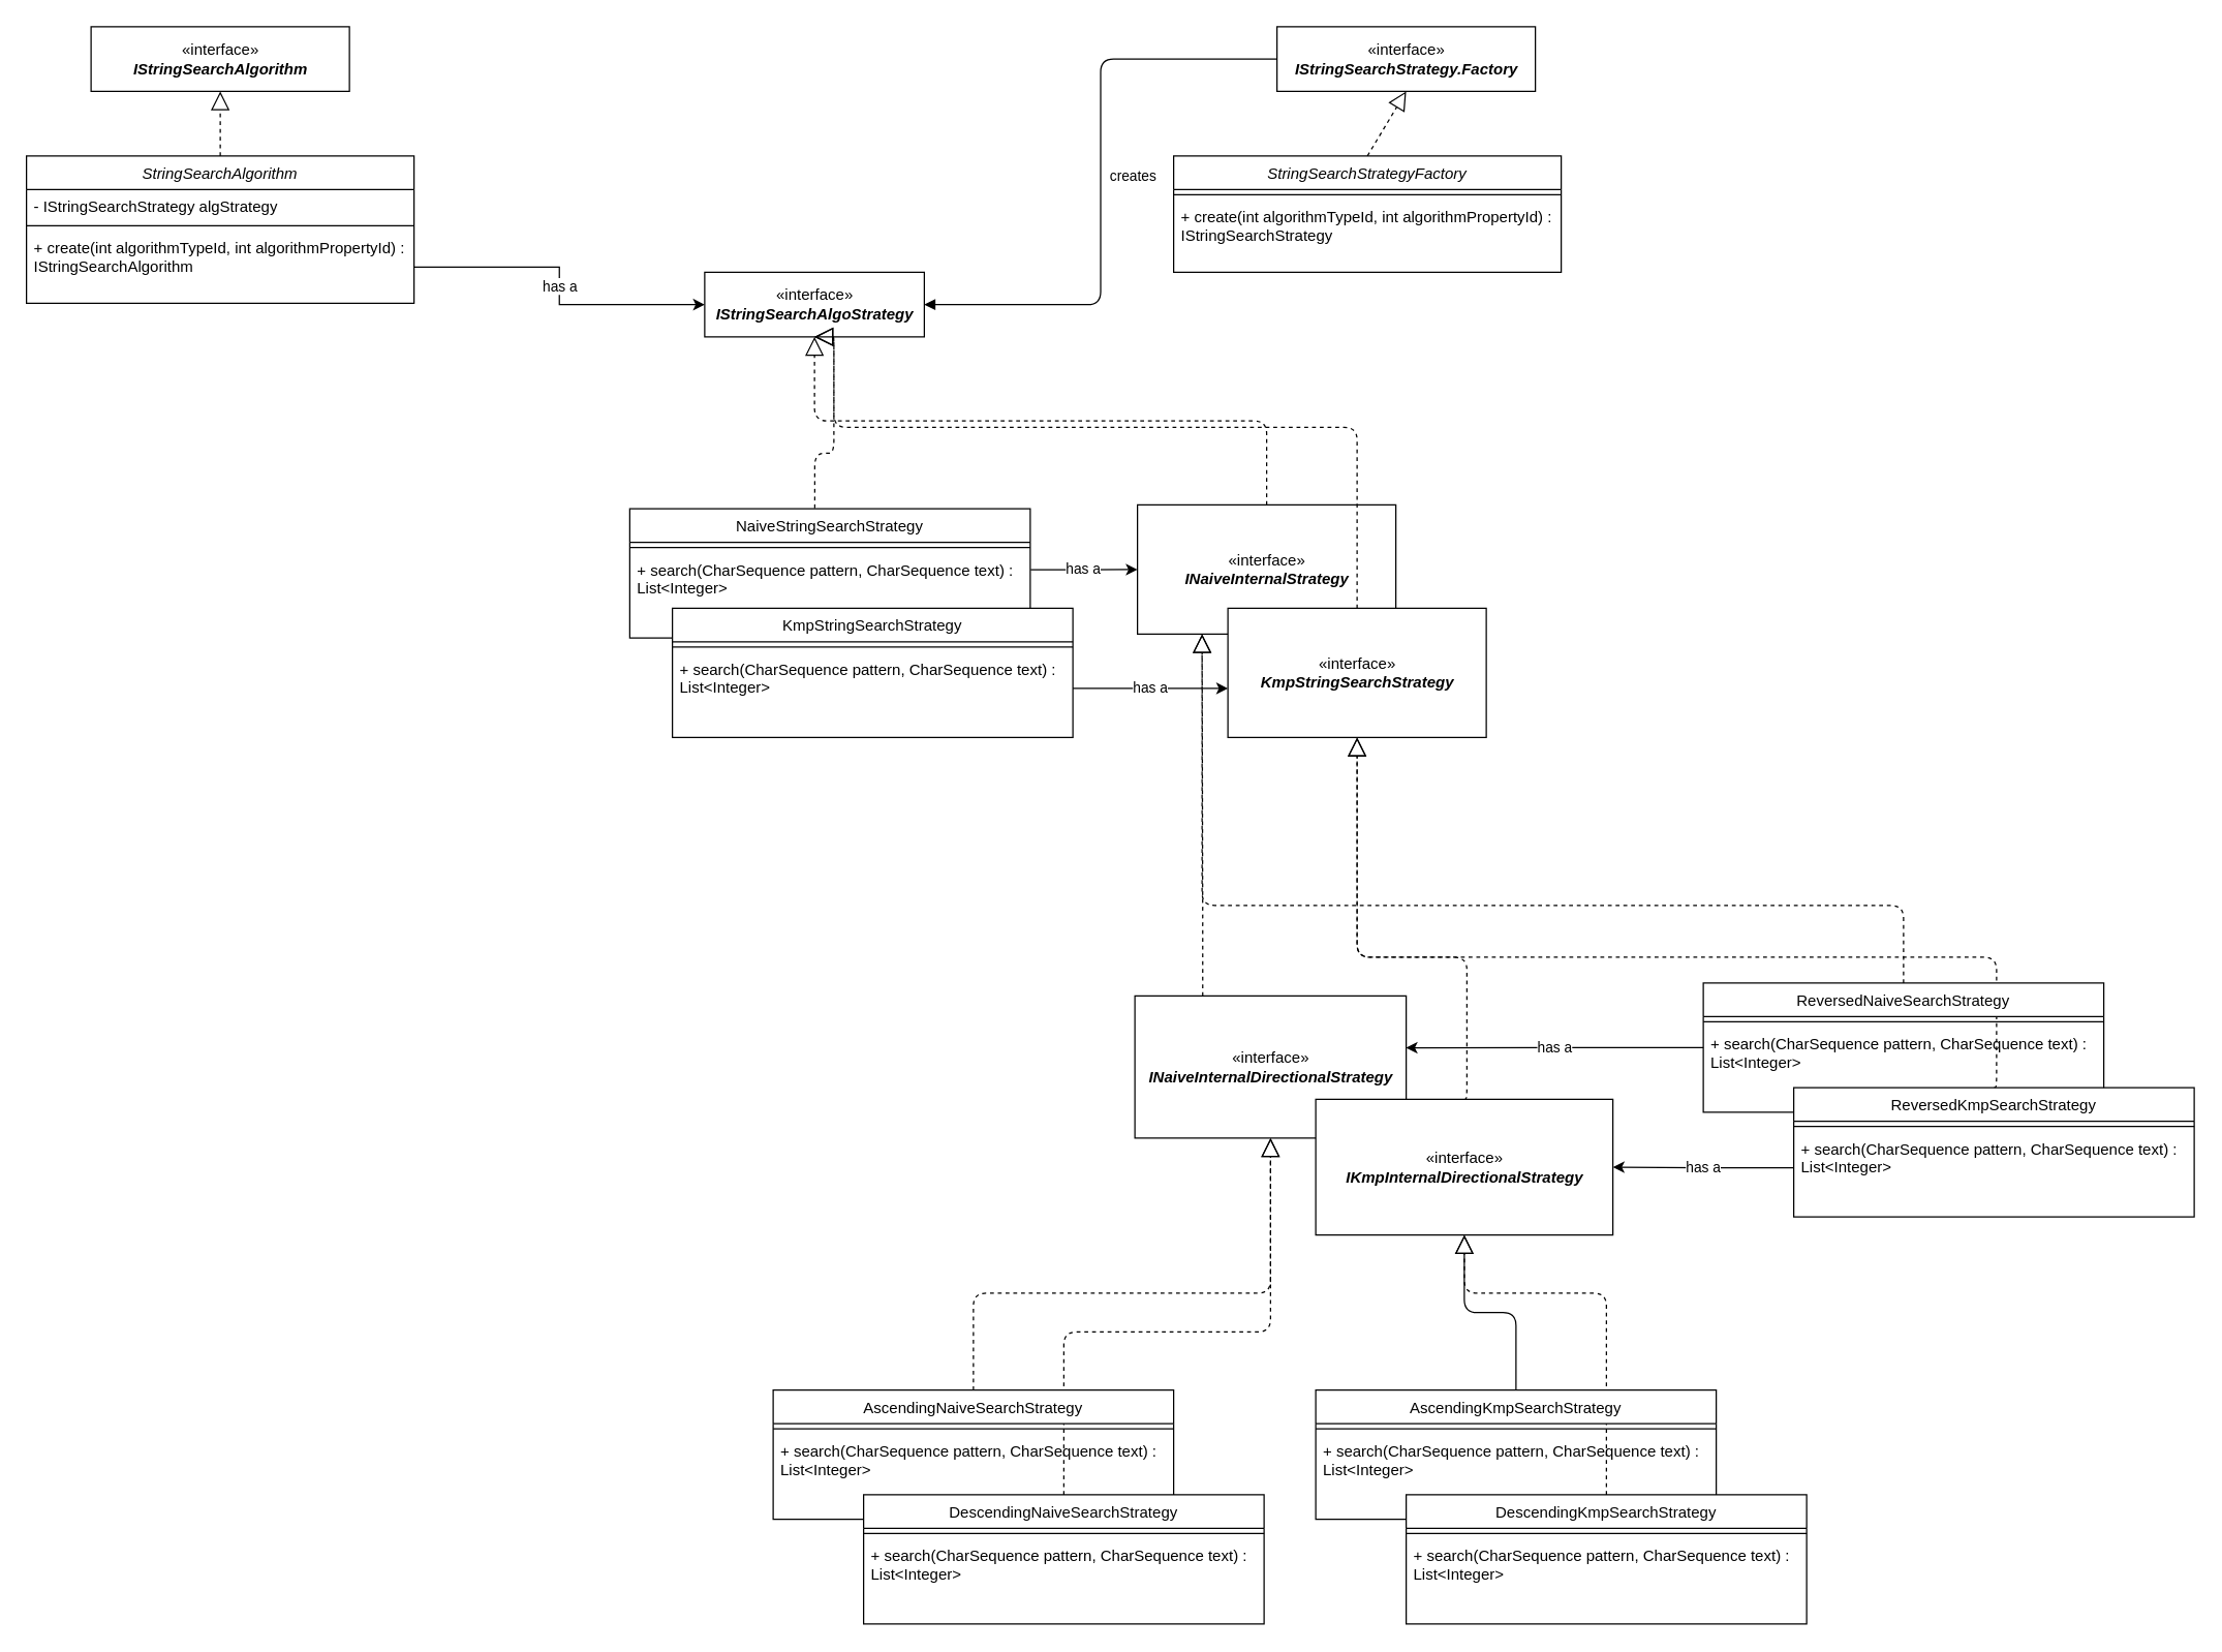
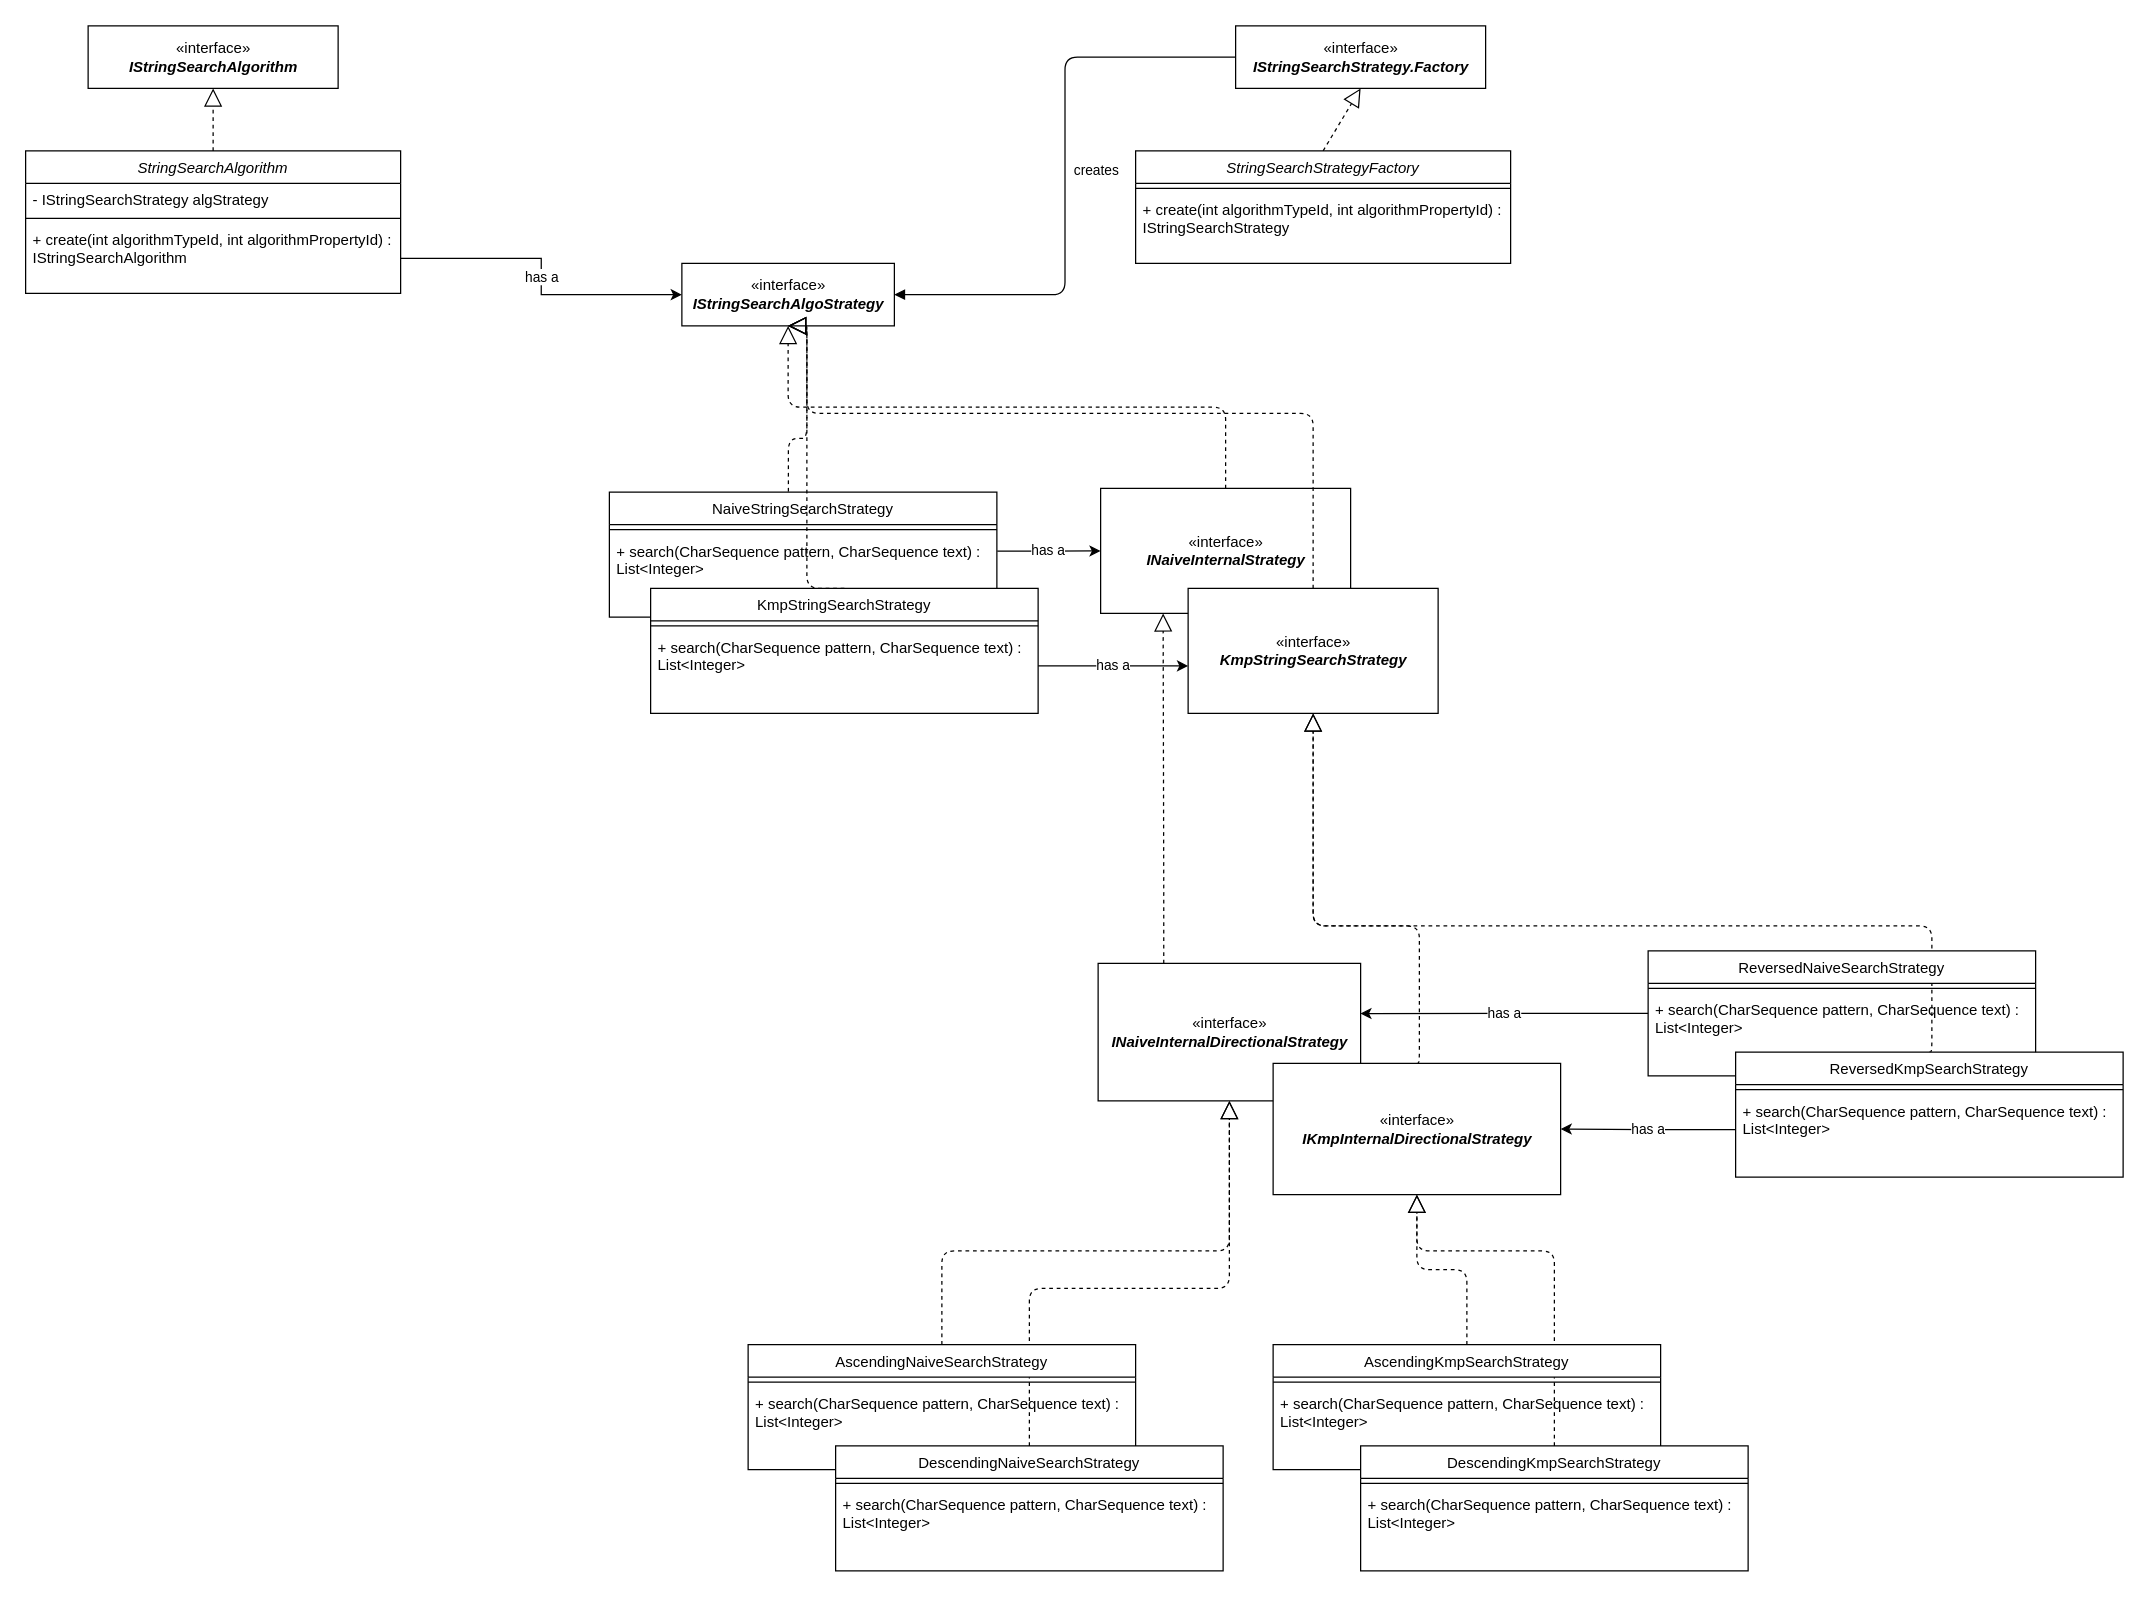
+ <mxCell id="17" value="" style="endArrow=block;dashed=1;endFill=0;endSize=12;html=1;exitX=0.5;exitY=0;exitDx=0;exitDy=0;edgeStyle=orthogonalEdgeStyle;entryX=0.5;entryY=1;entryDx=0;entryDy=0;" parent="1" source="18" target="3" edge="1"><mxGeometry width="160" relative="1" as="geometry"><mxPoint x="652" y="403" as="sourcePoint" /><mxPoint x="700" y="290" as="targetPoint" /><Array as="points"><mxPoint x="645" y="470" /></Array></mxGeometry></mxCell>
- <mxCell id="28" value="" style="endArrow=block;dashed=1;endFill=0;endSize=12;html=1;entryX=0.25;entryY=1;entryDx=0;entryDy=0;exitX=0.5;exitY=0;exitDx=0;exitDy=0;edgeStyle=orthogonalEdgeStyle;" parent="1" source="42" target="7" edge="1"><mxGeometry width="160" relative="1" as="geometry"><mxPoint x="1479.96" y="708" as="sourcePoint" /><mxPoint x="930" y="498" as="targetPoint" /><Array as="points"><mxPoint x="1473" y="700" /><mxPoint x="930" y="700" /></Array></mxGeometry></mxCell>
- <mxCell id="22" value="" style="endArrow=block;dashed=0;endFill=0;endSize=12;html=1;entryX=0.5;entryY=1;entryDx=0;entryDy=0;exitX=0.5;exitY=0;exitDx=0;exitDy=0;edgeStyle=orthogonalEdgeStyle;" parent="1" source="30" target="10" edge="1"><mxGeometry width="160" relative="1" as="geometry"><mxPoint x="1143" y="860" as="sourcePoint" /><mxPoint x="1058" y="640" as="targetPoint" /></mxGeometry></mxCell>
+ <mxCell id="22" value="" style="endArrow=block;dashed=1;endFill=0;endSize=12;html=1;entryX=0.5;entryY=1;entryDx=0;entryDy=0;exitX=0.5;exitY=0;exitDx=0;exitDy=0;edgeStyle=orthogonalEdgeStyle;" parent="1" source="30" target="10" edge="1"><mxGeometry width="160" relative="1" as="geometry"><mxPoint x="1143" y="860" as="sourcePoint" /><mxPoint x="1058" y="640" as="targetPoint" /></mxGeometry></mxCell>
